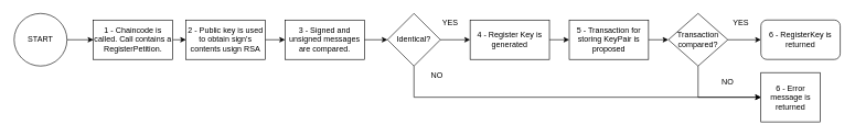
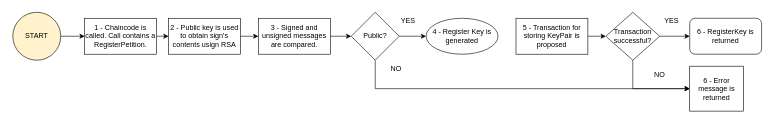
- <mxCell id="3" value="START" style="ellipse;whiteSpace=wrap;html=1;aspect=fixed;" vertex="1" parent="1"><mxGeometry x="20" y="20" width="80" height="80" as="geometry" /></mxCell>
+ <mxCell id="3" value="START" style="ellipse;whiteSpace=wrap;html=1;aspect=fixed;fillColor=#fff2cc;" vertex="1" parent="1"><mxGeometry x="20" y="20" width="80" height="80" as="geometry" /></mxCell>
- <mxCell id="22" value="Identical?" style="rhombus;whiteSpace=wrap;html=1;" vertex="1" parent="1"><mxGeometry x="585" y="20" width="80" height="80" as="geometry" /></mxCell>
+ <mxCell id="22" value="Public?" style="rhombus;whiteSpace=wrap;html=1;" vertex="1" parent="1"><mxGeometry x="585" y="20" width="80" height="80" as="geometry" /></mxCell>
- <mxCell id="11" value="4 - Register Key is generated" style="rounded=0;whiteSpace=wrap;html=1;" vertex="1" parent="1"><mxGeometry x="710" y="30" width="120" height="60" as="geometry" /></mxCell>
+ <mxCell id="11" value="4 - Register Key is generated" style="ellipse;whiteSpace=wrap;html=1;" vertex="1" parent="1"><mxGeometry x="710" y="30" width="120" height="60" as="geometry" /></mxCell>
- <mxCell id="10" style="edgeStyle=orthogonalEdgeStyle;rounded=0;orthogonalLoop=1;jettySize=auto;html=1;exitX=1;exitY=0.5;exitDx=0;exitDy=0;entryX=0;entryY=0.5;entryDx=0;entryDy=0;" edge="1" parent="1" source="11" target="13"><mxGeometry relative="1" as="geometry" /></mxCell>
- <mxCell id="16" value="Transaction compared?" style="rhombus;whiteSpace=wrap;html=1;" vertex="1" parent="1"><mxGeometry x="1010" y="20" width="90" height="80" as="geometry" /></mxCell>
+ <mxCell id="16" value="Transaction successful?" style="rhombus;whiteSpace=wrap;html=1;" vertex="1" parent="1"><mxGeometry x="1010" y="20" width="90" height="80" as="geometry" /></mxCell>
